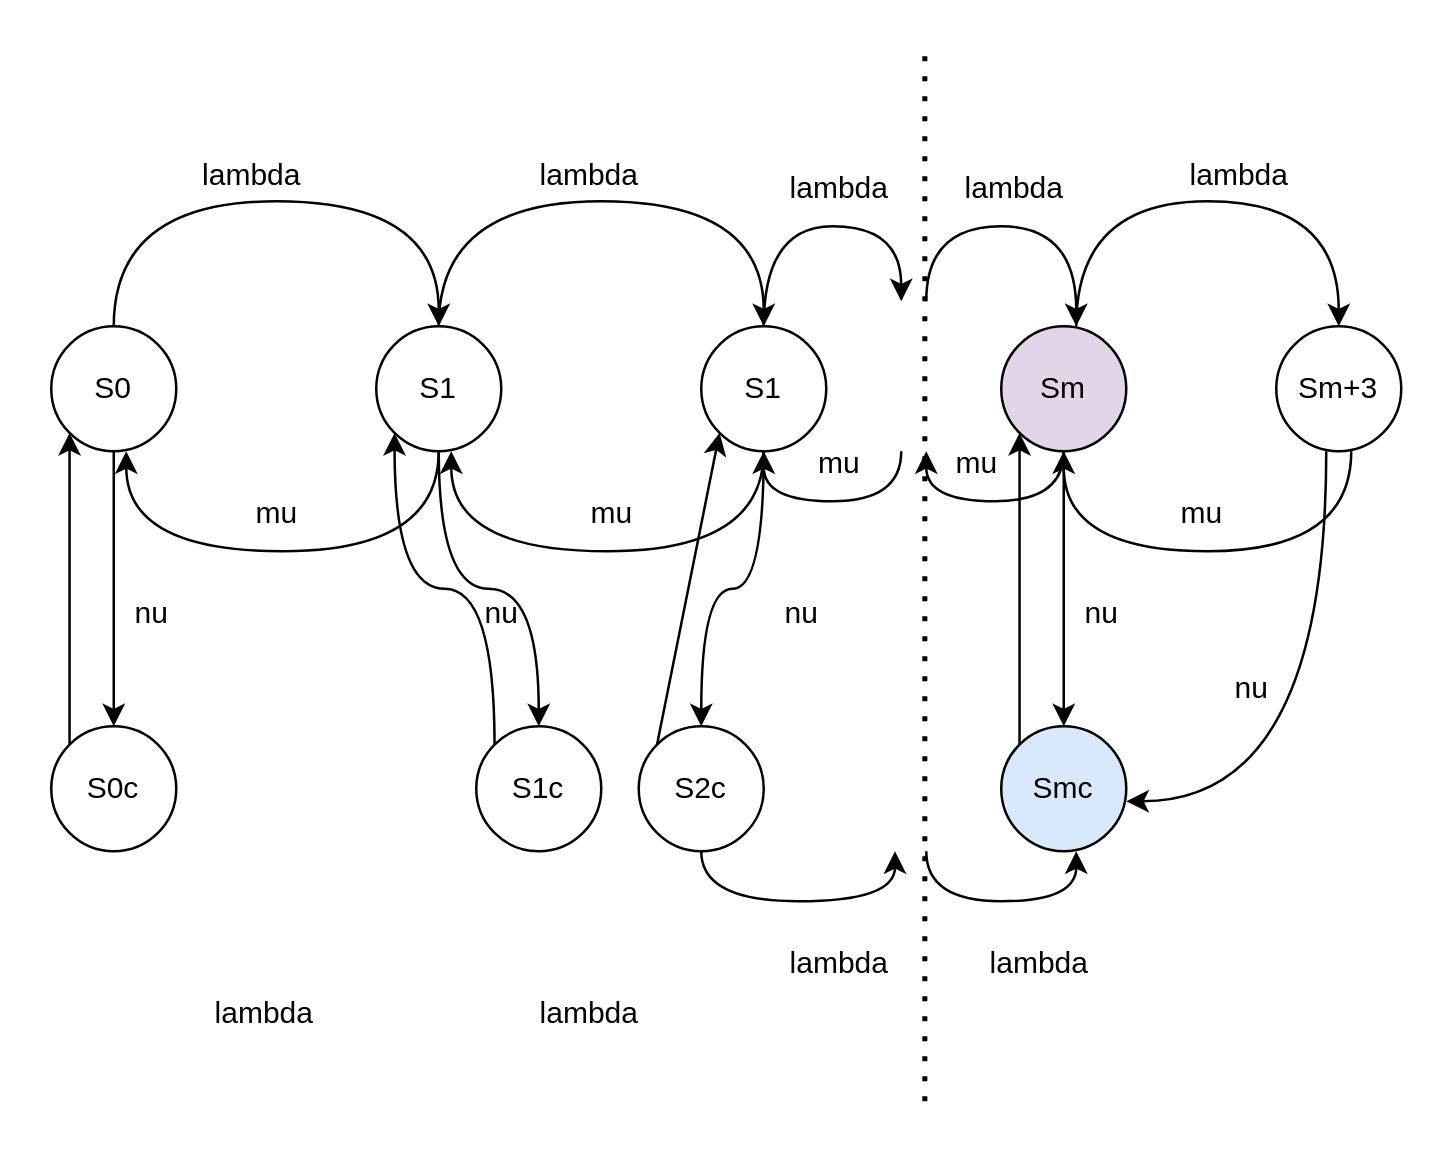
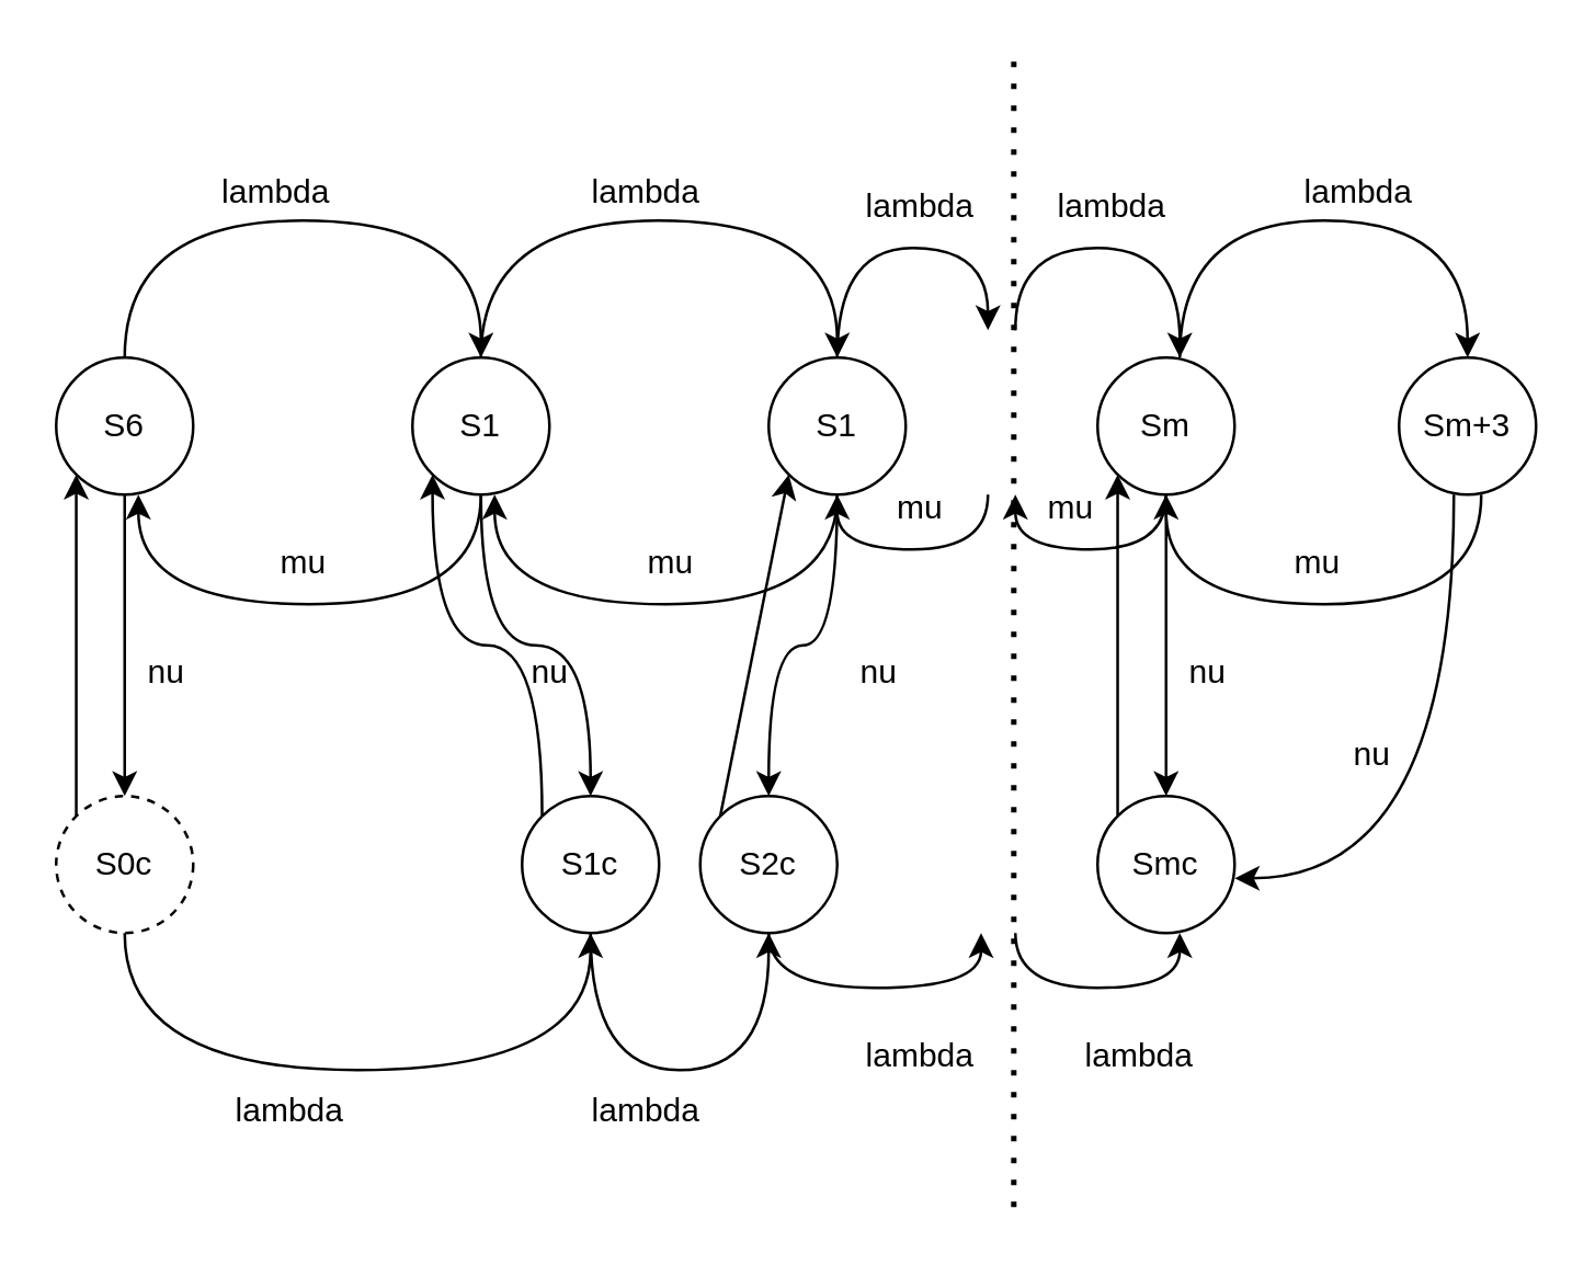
- <mxCell id="4" value="S0" style="ellipse;whiteSpace=wrap;html=1;aspect=fixed;" parent="1" vertex="1"><mxGeometry x="20" y="130" width="50" height="50" as="geometry" /></mxCell>
+ <mxCell id="4" value="S6" style="ellipse;whiteSpace=wrap;html=1;aspect=fixed;" parent="1" vertex="1"><mxGeometry x="20" y="130" width="50" height="50" as="geometry" /></mxCell>
- <mxCell id="10" value="Sm" style="ellipse;whiteSpace=wrap;html=1;aspect=fixed;fillColor=#e1d5e7;" parent="1" vertex="1"><mxGeometry x="400" y="130" width="50" height="50" as="geometry" /></mxCell>
+ <mxCell id="10" value="Sm" style="ellipse;whiteSpace=wrap;html=1;aspect=fixed;" parent="1" vertex="1"><mxGeometry x="400" y="130" width="50" height="50" as="geometry" /></mxCell>
- <mxCell id="13" value="S0c" style="ellipse;whiteSpace=wrap;html=1;aspect=fixed;" parent="1" vertex="1"><mxGeometry x="20" y="290" width="50" height="50" as="geometry" /></mxCell>
+ <mxCell id="13" value="S0c" style="ellipse;whiteSpace=wrap;html=1;aspect=fixed;dashed=1;" parent="1" vertex="1"><mxGeometry x="20" y="290" width="50" height="50" as="geometry" /></mxCell>
- <mxCell id="26" value="Smc" style="ellipse;whiteSpace=wrap;html=1;aspect=fixed;fillColor=#dae8fc;" parent="1" vertex="1"><mxGeometry x="400" y="290" width="50" height="50" as="geometry" /></mxCell>
+ <mxCell id="26" value="Smc" style="ellipse;whiteSpace=wrap;html=1;aspect=fixed;" parent="1" vertex="1"><mxGeometry x="400" y="290" width="50" height="50" as="geometry" /></mxCell>
+ <mxCell id="23" style="edgeStyle=elbowEdgeStyle;orthogonalLoop=1;jettySize=auto;html=1;elbow=vertical;curved=1;entryX=0.5;entryY=1;entryDx=0;entryDy=0;exitX=0.5;exitY=1;exitDx=0;exitDy=0;" parent="1" source="13" target="15" edge="1"><mxGeometry relative="1" as="geometry"><mxPoint x="20" y="350" as="sourcePoint" /><mxPoint x="40" y="340" as="targetPoint" /><Array as="points"><mxPoint x="110" y="390" /><mxPoint x="270" y="400" /></Array></mxGeometry></mxCell>
+ <mxCell id="24" style="edgeStyle=elbowEdgeStyle;orthogonalLoop=1;jettySize=auto;html=1;elbow=vertical;curved=1;entryX=0.5;entryY=1;entryDx=0;entryDy=0;exitX=0.5;exitY=1;exitDx=0;exitDy=0;" parent="1" source="15" target="17" edge="1"><mxGeometry relative="1" as="geometry"><mxPoint x="180" y="350" as="sourcePoint" /><mxPoint x="320" y="390" as="targetPoint" /><Array as="points"><mxPoint x="240" y="390" /><mxPoint x="404" y="400" /></Array></mxGeometry></mxCell>
